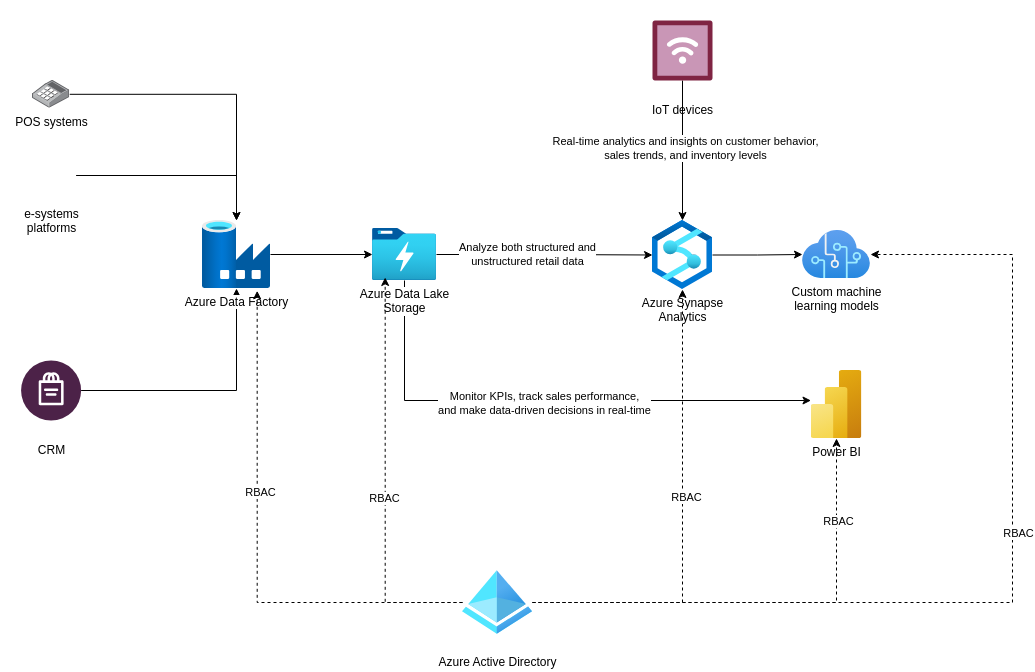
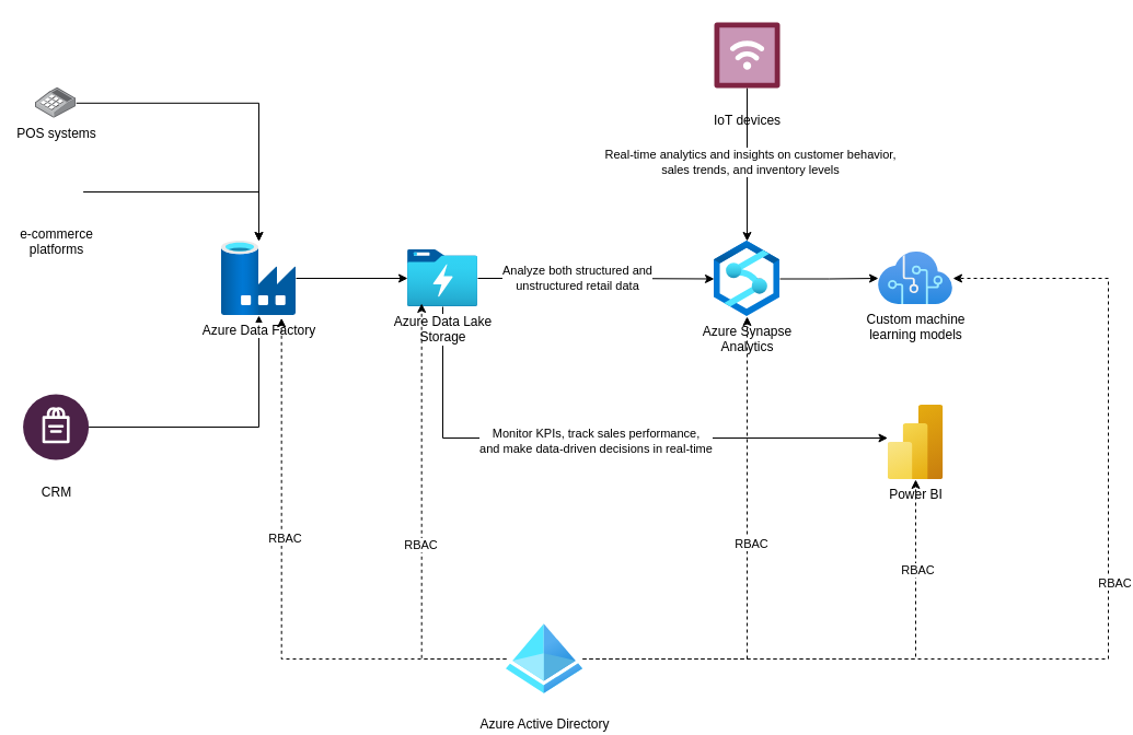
- <mxCell id="5" value="e-systems &lt;br&gt;platforms" style="shape=image;html=1;verticalAlign=top;verticalLabelPosition=bottom;labelBackgroundColor=#ffffff;imageAspect=0;aspect=fixed;image=https://cdn0.iconfinder.com/data/icons/basic-e-commerce-line-color/48/Trolley_cart_add-128.png" vertex="1" parent="1"><mxGeometry x="25.6" y="150" width="50" height="50" as="geometry" /></mxCell>
+ <mxCell id="5" value="e-commerce &lt;br&gt;platforms" style="shape=image;html=1;verticalAlign=top;verticalLabelPosition=bottom;labelBackgroundColor=#ffffff;imageAspect=0;aspect=fixed;image=https://cdn0.iconfinder.com/data/icons/basic-e-commerce-line-color/48/Trolley_cart_add-128.png" vertex="1" parent="1"><mxGeometry x="25.6" y="150" width="50" height="50" as="geometry" /></mxCell>
